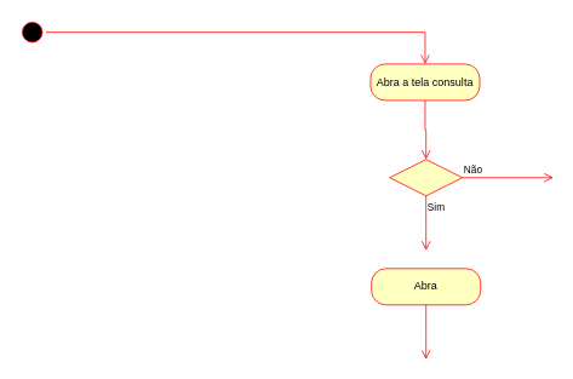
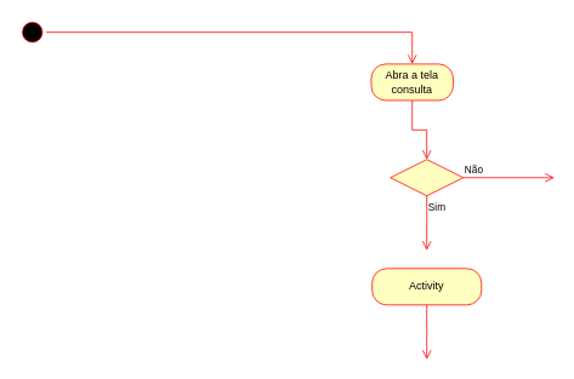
- <mxCell id="4" value="Abra a tela consulta" style="rounded=1;whiteSpace=wrap;html=1;arcSize=40;fontColor=#000000;fillColor=#ffffc0;strokeColor=#ff0000;" vertex="1" parent="1"><mxGeometry x="407" y="70" width="120" height="40" as="geometry" /></mxCell>
+ <mxCell id="4" value="Abra a tela consulta" style="rounded=1;whiteSpace=wrap;html=1;arcSize=40;fontColor=#000000;fillColor=#ffffc0;strokeColor=#ff0000;" vertex="1" parent="1"><mxGeometry x="407" y="70" width="90" height="40" as="geometry" /></mxCell>
- <mxCell id="9" value="Abra" style="rounded=1;whiteSpace=wrap;html=1;arcSize=40;fontColor=#000000;fillColor=#ffffc0;strokeColor=#ff0000;" vertex="1" parent="1"><mxGeometry x="408" y="295" width="120" height="40" as="geometry" /></mxCell>
+ <mxCell id="9" value="Activity" style="rounded=1;whiteSpace=wrap;html=1;arcSize=40;fontColor=#000000;fillColor=#ffffc0;strokeColor=#ff0000;" vertex="1" parent="1"><mxGeometry x="408" y="295" width="120" height="40" as="geometry" /></mxCell>
